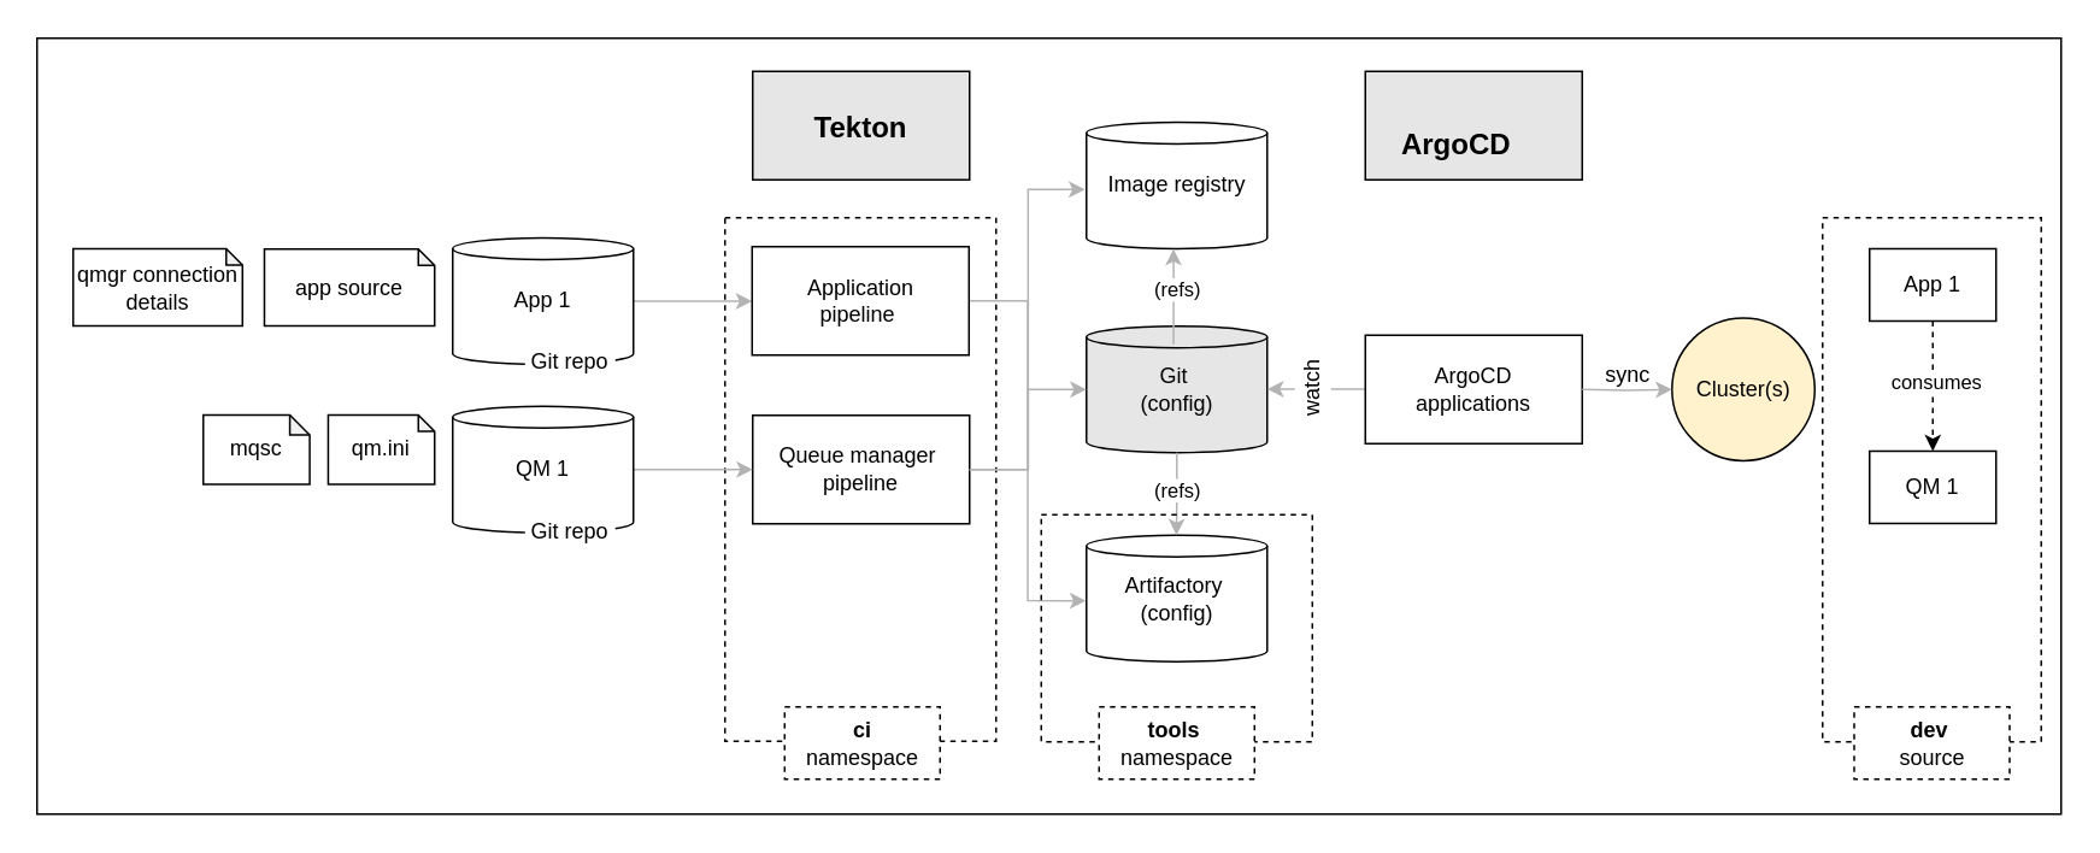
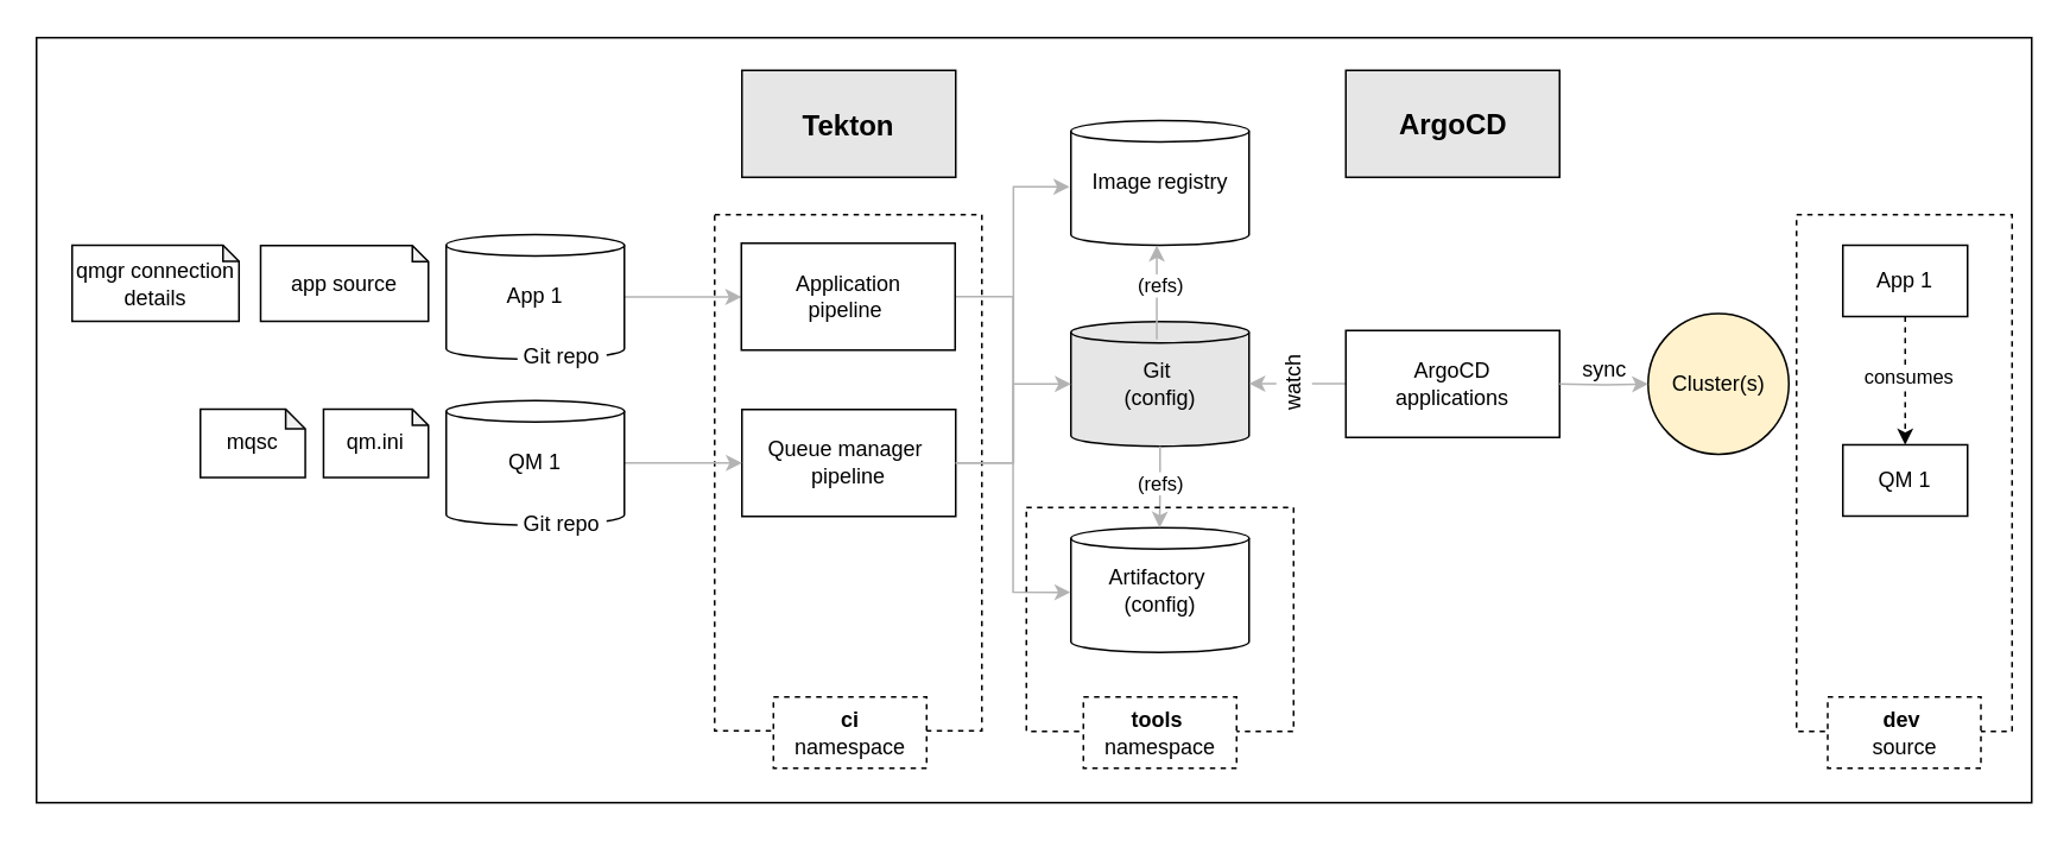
- <mxCell id="17" value="ArgoCD" style="text;html=1;strokeColor=none;align=center;verticalAlign=middle;whiteSpace=wrap;rounded=0;fontSize=16;fontColor=#000000;fontStyle=1;" parent="1" vertex="1"><mxGeometry x="760.75" y="69.01" width="88.5" height="20" as="geometry" /></mxCell>
+ <mxCell id="17" value="ArgoCD" style="text;html=1;strokeColor=none;align=center;verticalAlign=middle;whiteSpace=wrap;rounded=0;fontSize=16;fontColor=#000000;fontStyle=1;" parent="1" vertex="1"><mxGeometry x="770.75" y="59.01" width="88.5" height="20" as="geometry" /></mxCell>
